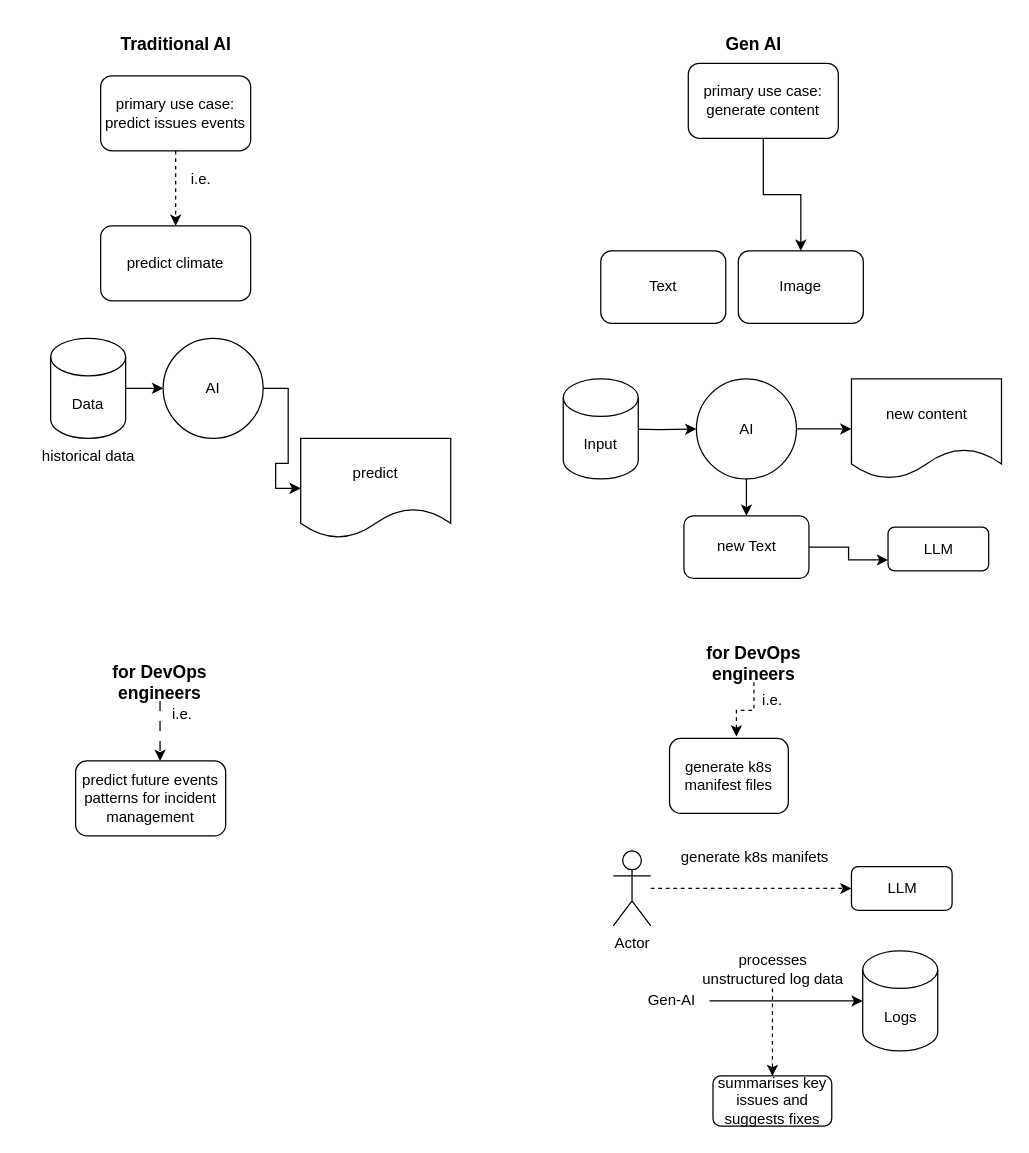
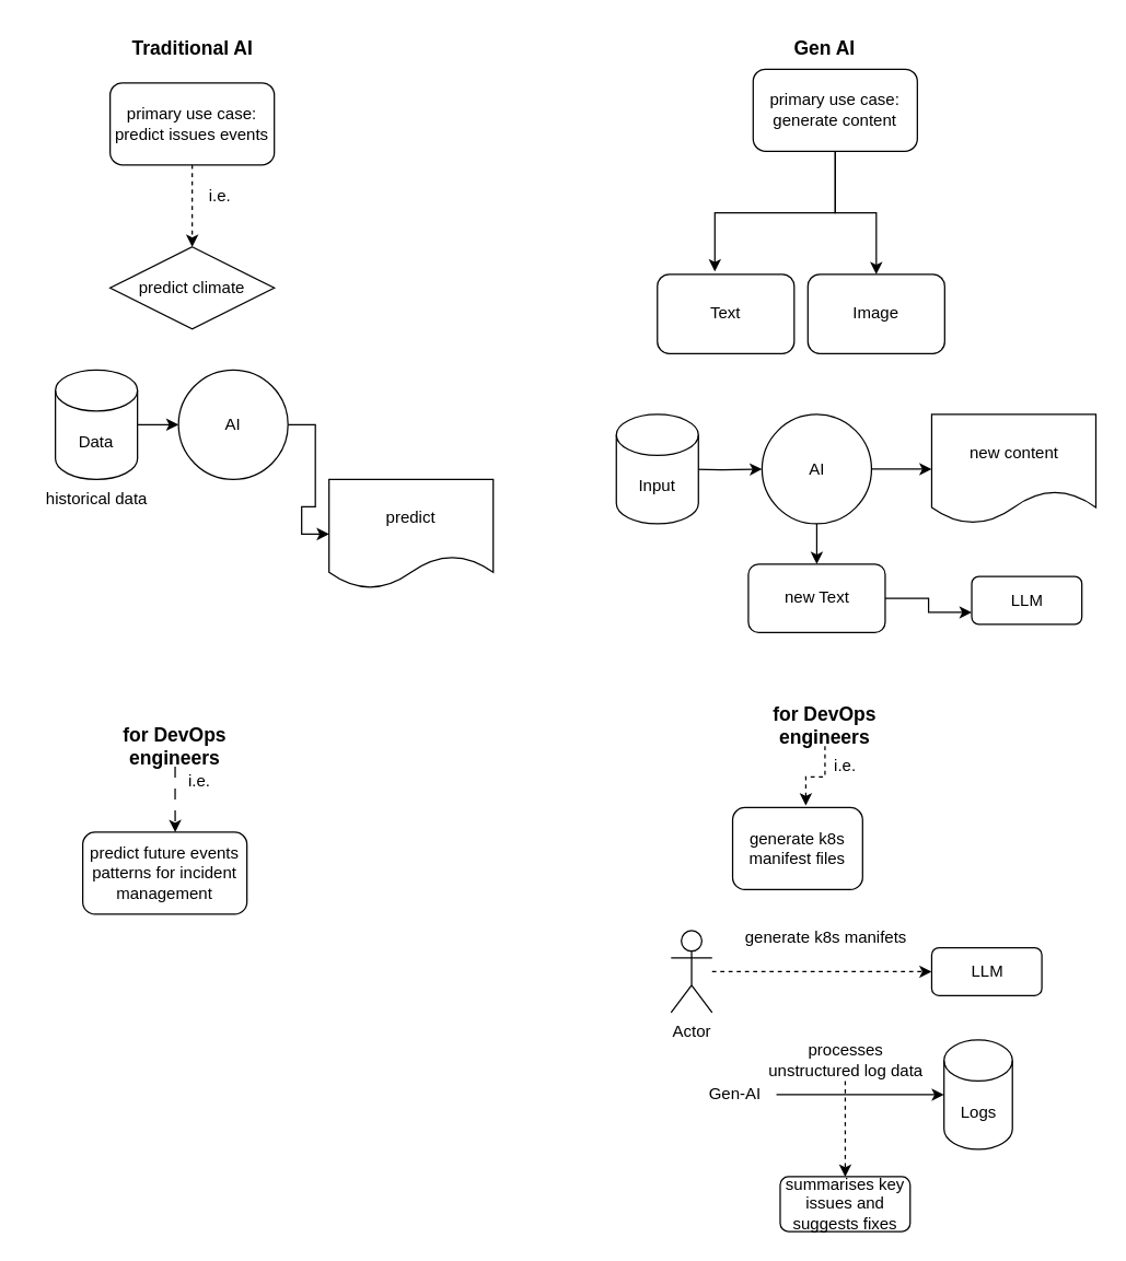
+ <mxCell id="18" style="edgeStyle=orthogonalEdgeStyle;rounded=0;orthogonalLoop=1;jettySize=auto;html=1;entryX=0.42;entryY=-0.034;entryDx=0;entryDy=0;entryPerimeter=0;" edge="1" parent="1" source="17" target="14"><mxGeometry relative="1" as="geometry" /></mxCell>
- <mxCell id="5" value="predict climate" style="rounded=1;whiteSpace=wrap;html=1;" vertex="1" parent="1"><mxGeometry x="80" y="180" width="120" height="60" as="geometry" /></mxCell>
+ <mxCell id="5" value="predict climate" style="rhombus;whiteSpace=wrap;html=1;" vertex="1" parent="1"><mxGeometry x="80" y="180" width="120" height="60" as="geometry" /></mxCell>
- <mxCell id="40" value="Logs" style="shape=cylinder3;whiteSpace=wrap;html=1;boundedLbl=1;backgroundOutline=1;size=15;" vertex="1" parent="1"><mxGeometry x="689.5" y="760" width="60" height="80" as="geometry" /></mxCell>
+ <mxCell id="40" value="Logs" style="shape=cylinder3;whiteSpace=wrap;html=1;boundedLbl=1;backgroundOutline=1;size=15;" vertex="1" parent="1"><mxGeometry x="689.5" y="760" width="50" height="80" as="geometry" /></mxCell>
